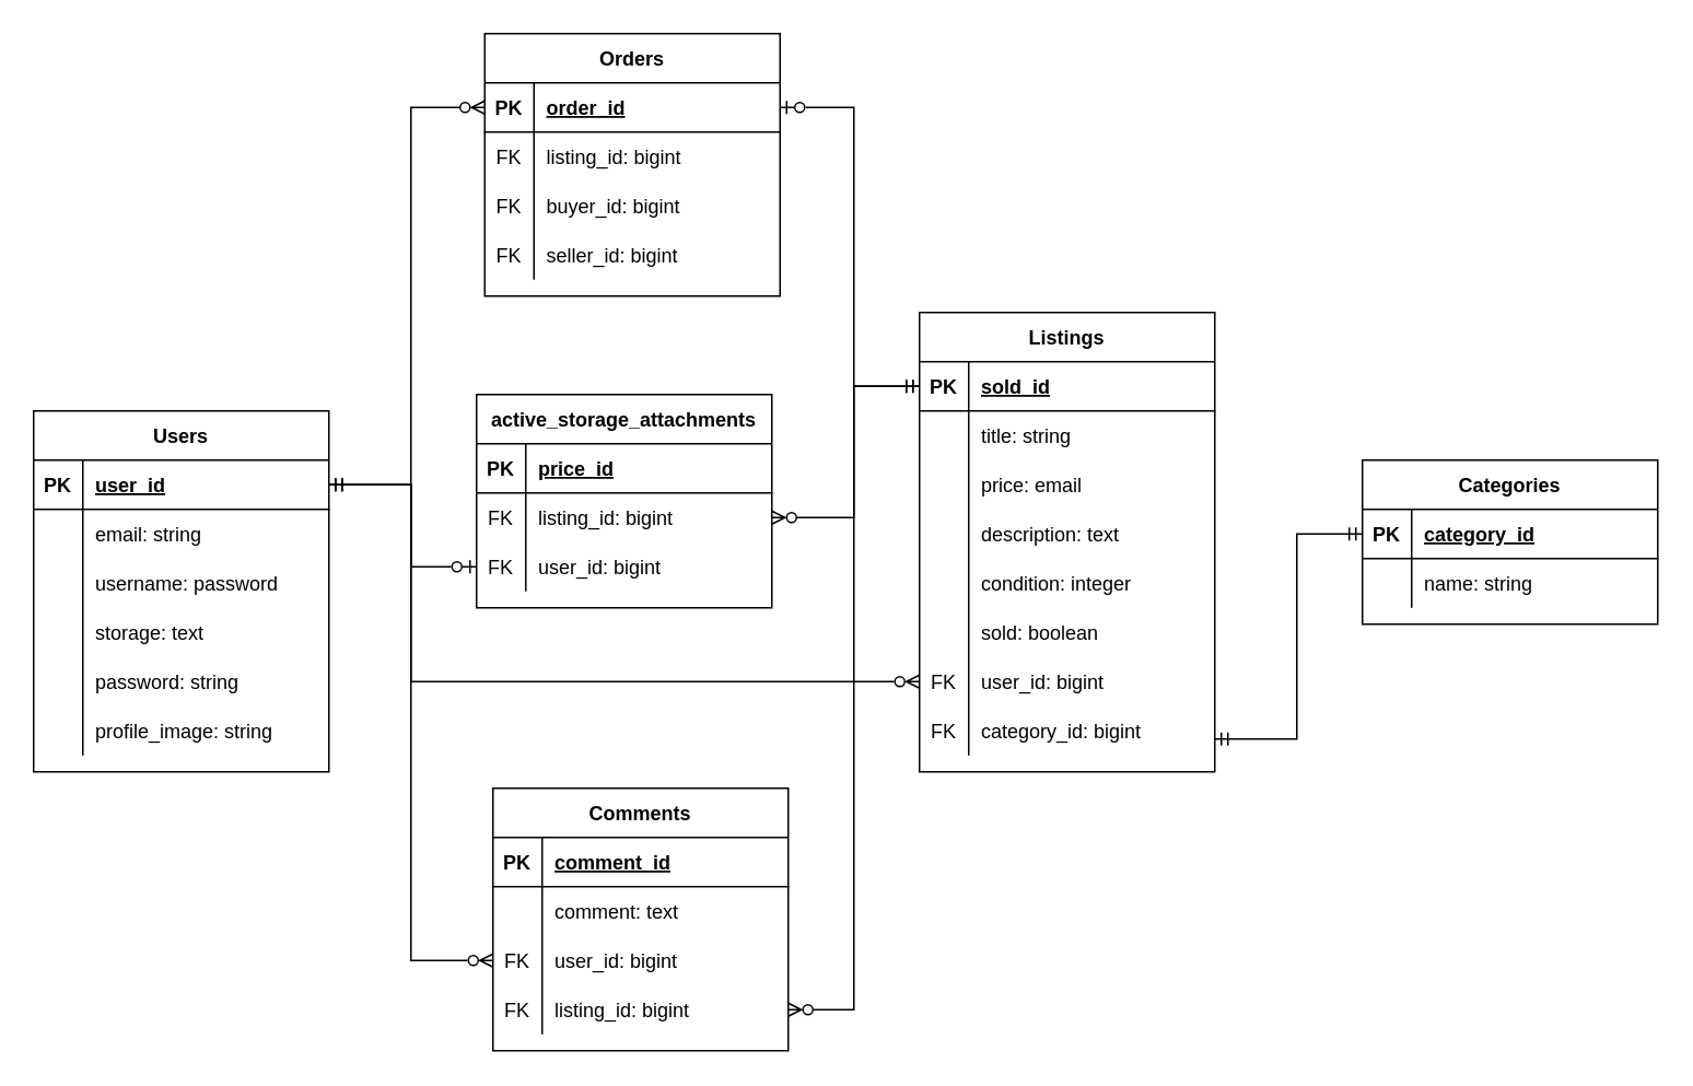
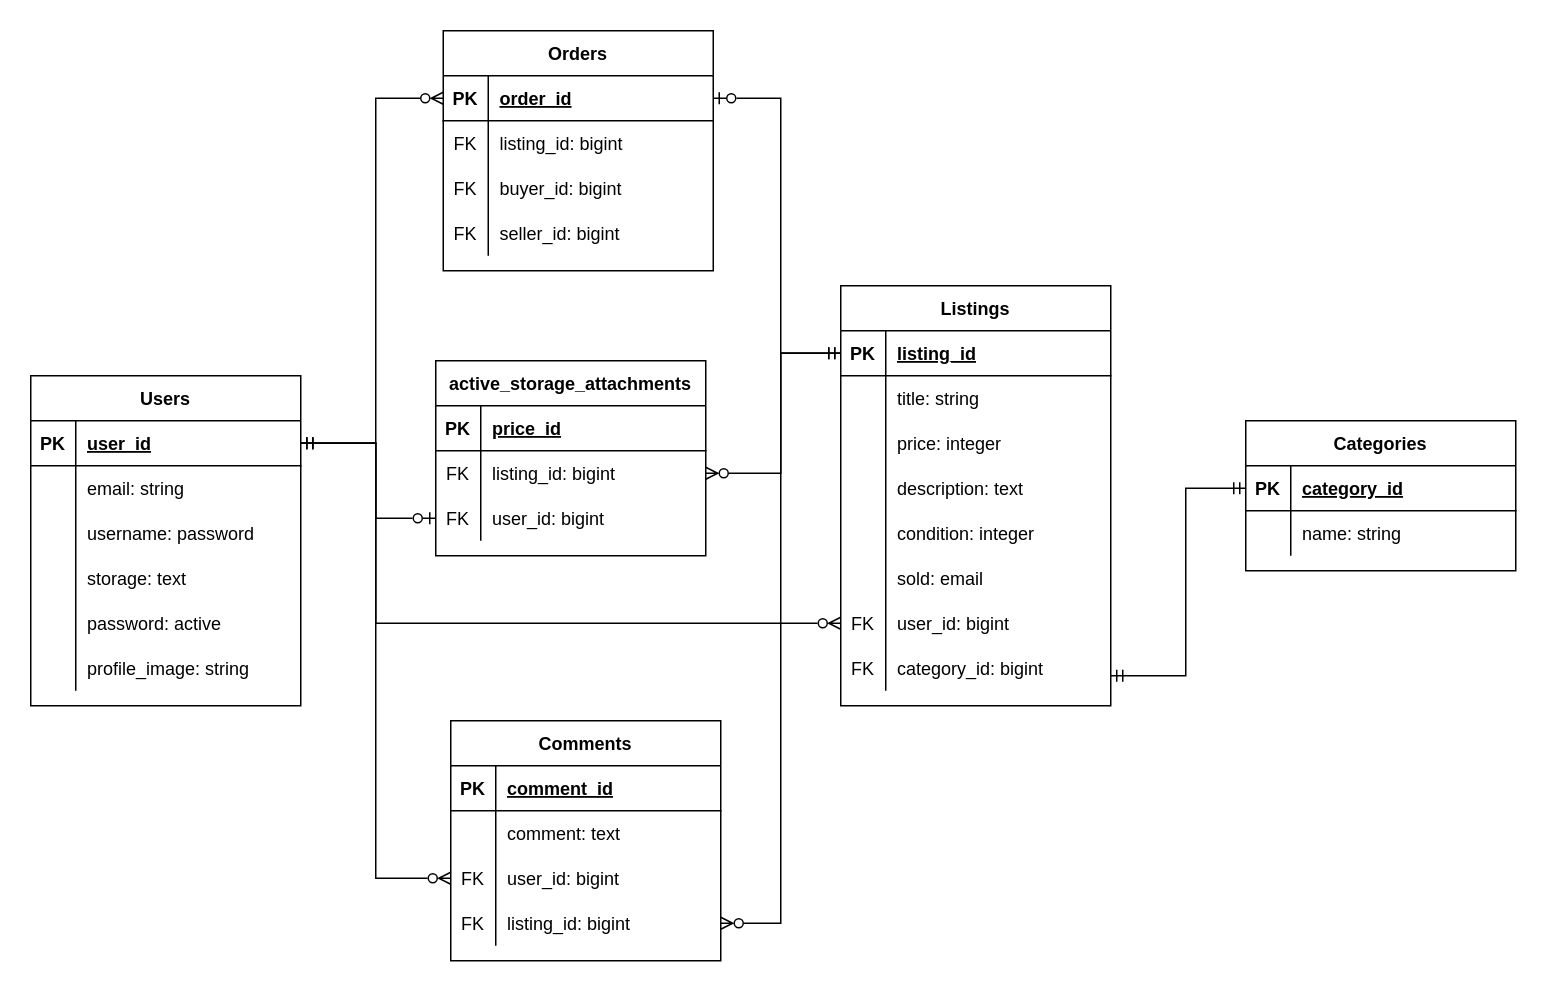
- <mxCell id="24" value="sold_id" style="shape=partialRectangle;connectable=0;fillColor=none;top=0;left=0;bottom=0;right=0;align=left;spacingLeft=6;fontStyle=5;overflow=hidden;" parent="22" vertex="1"><mxGeometry x="30" width="150" height="30" as="geometry"><mxRectangle width="150" height="30" as="alternateBounds" /></mxGeometry></mxCell>
+ <mxCell id="24" value="listing_id" style="shape=partialRectangle;connectable=0;fillColor=none;top=0;left=0;bottom=0;right=0;align=left;spacingLeft=6;fontStyle=5;overflow=hidden;" parent="22" vertex="1"><mxGeometry x="30" width="150" height="30" as="geometry"><mxRectangle width="150" height="30" as="alternateBounds" /></mxGeometry></mxCell>
- <mxCell id="30" value="price: email" style="shape=partialRectangle;connectable=0;fillColor=none;top=0;left=0;bottom=0;right=0;align=left;spacingLeft=6;overflow=hidden;" parent="28" vertex="1"><mxGeometry x="30" width="150" height="30" as="geometry"><mxRectangle width="150" height="30" as="alternateBounds" /></mxGeometry></mxCell>
+ <mxCell id="30" value="price: integer" style="shape=partialRectangle;connectable=0;fillColor=none;top=0;left=0;bottom=0;right=0;align=left;spacingLeft=6;overflow=hidden;" parent="28" vertex="1"><mxGeometry x="30" width="150" height="30" as="geometry"><mxRectangle width="150" height="30" as="alternateBounds" /></mxGeometry></mxCell>
- <mxCell id="39" value="sold: boolean" style="shape=partialRectangle;connectable=0;fillColor=none;top=0;left=0;bottom=0;right=0;align=left;spacingLeft=6;overflow=hidden;" parent="37" vertex="1"><mxGeometry x="30" width="150" height="30" as="geometry"><mxRectangle width="150" height="30" as="alternateBounds" /></mxGeometry></mxCell>
+ <mxCell id="39" value="sold: email" style="shape=partialRectangle;connectable=0;fillColor=none;top=0;left=0;bottom=0;right=0;align=left;spacingLeft=6;overflow=hidden;" parent="37" vertex="1"><mxGeometry x="30" width="150" height="30" as="geometry"><mxRectangle width="150" height="30" as="alternateBounds" /></mxGeometry></mxCell>
- <mxCell id="17" value="password: string" style="shape=partialRectangle;connectable=0;fillColor=none;top=0;left=0;bottom=0;right=0;align=left;spacingLeft=6;overflow=hidden;" parent="15" vertex="1"><mxGeometry x="30" width="150" height="30" as="geometry"><mxRectangle width="150" height="30" as="alternateBounds" /></mxGeometry></mxCell>
+ <mxCell id="17" value="password: active" style="shape=partialRectangle;connectable=0;fillColor=none;top=0;left=0;bottom=0;right=0;align=left;spacingLeft=6;overflow=hidden;" parent="15" vertex="1"><mxGeometry x="30" width="150" height="30" as="geometry"><mxRectangle width="150" height="30" as="alternateBounds" /></mxGeometry></mxCell>
